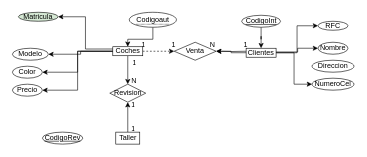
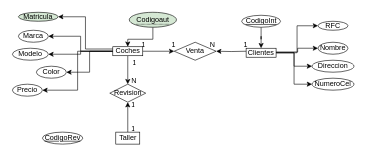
- <mxCell id="39" value="&lt;span style=&quot;border-bottom: 1px dotted&quot;&gt;Codigoaut&lt;/span&gt;" style="ellipse;whiteSpace=wrap;html=1;align=center;" vertex="1" parent="1"><mxGeometry x="215" y="20" width="78.75" height="25" as="geometry" /></mxCell>
+ <mxCell id="39" value="&lt;span style=&quot;border-bottom: 1px dotted&quot;&gt;Codigoaut&lt;/span&gt;" style="ellipse;whiteSpace=wrap;html=1;align=center;fillColor=#d5e8d4;" vertex="1" parent="1"><mxGeometry x="215" y="20" width="78.75" height="25" as="geometry" /></mxCell>
+ <mxCell id="27" value="Marca" style="ellipse;whiteSpace=wrap;html=1;align=center;" vertex="1" parent="1"><mxGeometry x="30" y="50" width="50" height="20" as="geometry" /></mxCell>
+ <mxCell id="26" value="" style="edgeStyle=orthogonalEdgeStyle;rounded=0;orthogonalLoop=1;jettySize=auto;html=1;entryX=0;entryY=0.5;entryDx=0;entryDy=0;endArrow=none;endFill=0;startArrow=classic;startFill=1;" edge="1" parent="1" source="27" target="13"><mxGeometry relative="1" as="geometry" /></mxCell>
- <mxCell id="10" value="" style="edgeStyle=orthogonalEdgeStyle;rounded=0;orthogonalLoop=1;jettySize=auto;html=1;dashed=1;" edge="1" parent="1" source="13" target="2"><mxGeometry relative="1" as="geometry" /></mxCell>
+ <mxCell id="10" value="" style="edgeStyle=orthogonalEdgeStyle;rounded=0;orthogonalLoop=1;jettySize=auto;html=1;" edge="1" parent="1" source="13" target="2"><mxGeometry relative="1" as="geometry" /></mxCell>
- <mxCell id="15" value="" style="edgeStyle=orthogonalEdgeStyle;rounded=0;orthogonalLoop=1;jettySize=auto;html=1;" edge="1" parent="1" source="17" target="2"><mxGeometry relative="1" as="geometry" /></mxCell>
+ <mxCell id="15" value="" style="edgeStyle=orthogonalEdgeStyle;rounded=0;orthogonalLoop=1;jettySize=auto;html=1;entryX=0;entryY=0.5;entryDx=0;entryDy=0;" edge="1" parent="1" source="17" target="34"><mxGeometry relative="1" as="geometry" /></mxCell>
- <mxCell id="29" value="Color" style="ellipse;whiteSpace=wrap;html=1;align=center;" vertex="1" parent="1"><mxGeometry x="20" y="110" width="50" height="20" as="geometry" /></mxCell>
+ <mxCell id="29" value="Color" style="ellipse;whiteSpace=wrap;html=1;align=center;" vertex="1" parent="1"><mxGeometry x="60" y="110" width="50" height="20" as="geometry" /></mxCell>
